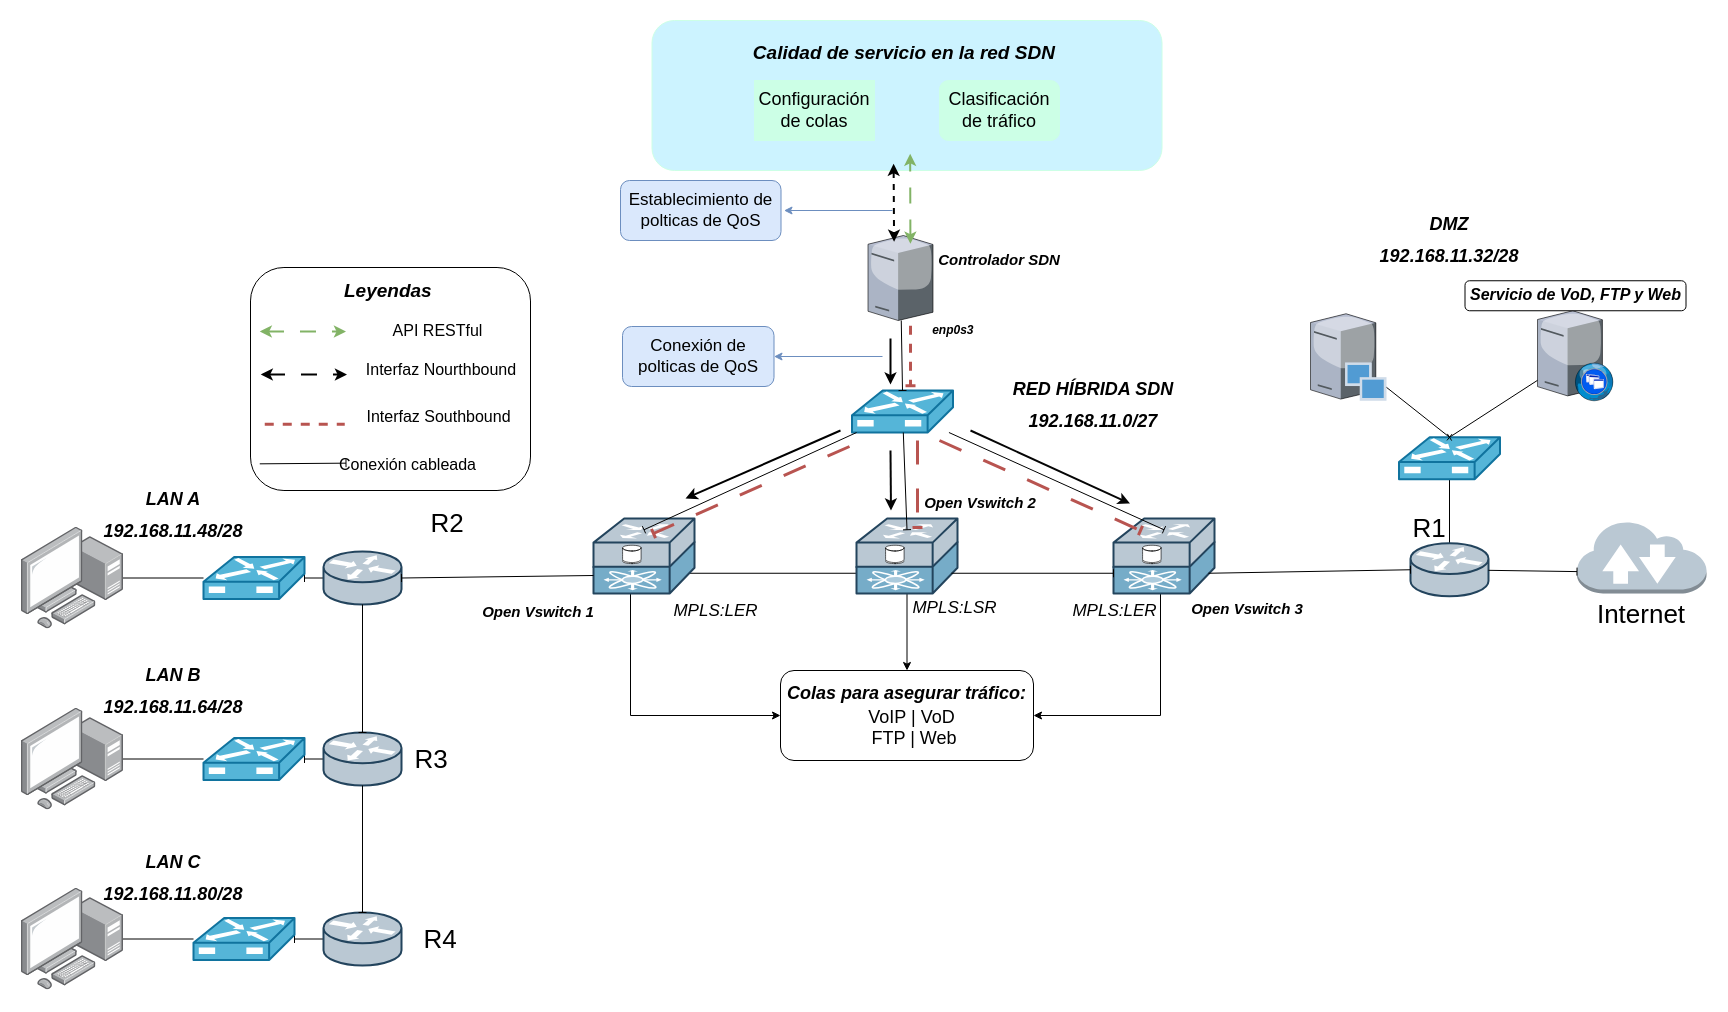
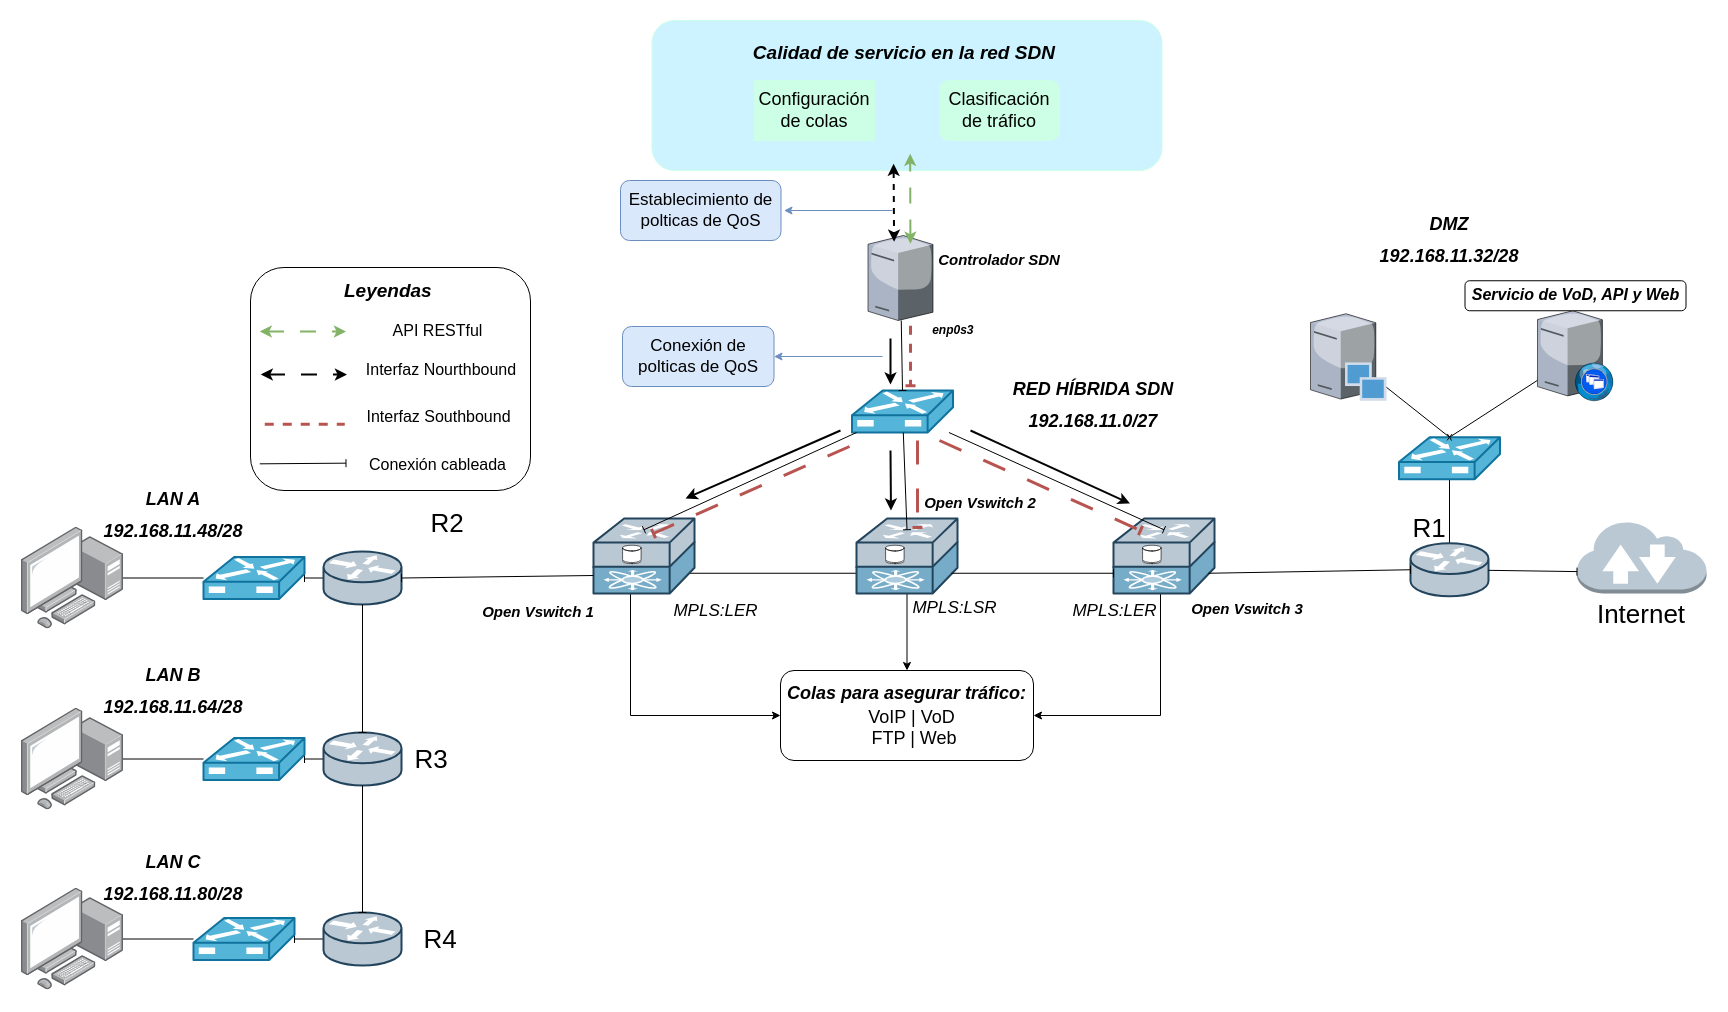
- <mxCell id="91" value="&lt;font style=&quot;font-size: 16px;&quot;&gt;&lt;i style=&quot;&quot;&gt;&lt;b style=&quot;line-height: 140%;&quot;&gt;Servicio de VoD, FTP y Web&lt;/b&gt;&lt;/i&gt;&lt;/font&gt;" style="rounded=1;whiteSpace=wrap;html=1;" vertex="1" parent="1"><mxGeometry x="1464.5" y="280.25" width="221" height="30" as="geometry" /></mxCell>
+ <mxCell id="91" value="&lt;font style=&quot;font-size: 16px;&quot;&gt;&lt;i style=&quot;&quot;&gt;&lt;b style=&quot;line-height: 140%;&quot;&gt;Servicio de VoD, API y Web&lt;/b&gt;&lt;/i&gt;&lt;/font&gt;" style="rounded=1;whiteSpace=wrap;html=1;" vertex="1" parent="1"><mxGeometry x="1464.5" y="280.25" width="221" height="30" as="geometry" /></mxCell>
- <mxCell id="85" value="&lt;font style=&quot;font-size: 16px;&quot;&gt;Conexión cableada&lt;/font&gt;" style="text;html=1;align=center;verticalAlign=middle;whiteSpace=wrap;rounded=0;" parent="1" vertex="1"><mxGeometry x="335.25" y="448.75" width="144.75" height="30" as="geometry" /></mxCell>
+ <mxCell id="85" value="&lt;font style=&quot;font-size: 16px;&quot;&gt;Conexión cableada&lt;/font&gt;" style="text;html=1;align=center;verticalAlign=middle;whiteSpace=wrap;rounded=0;" parent="1" vertex="1"><mxGeometry x="365.25" y="448.75" width="144.75" height="30" as="geometry" /></mxCell>
